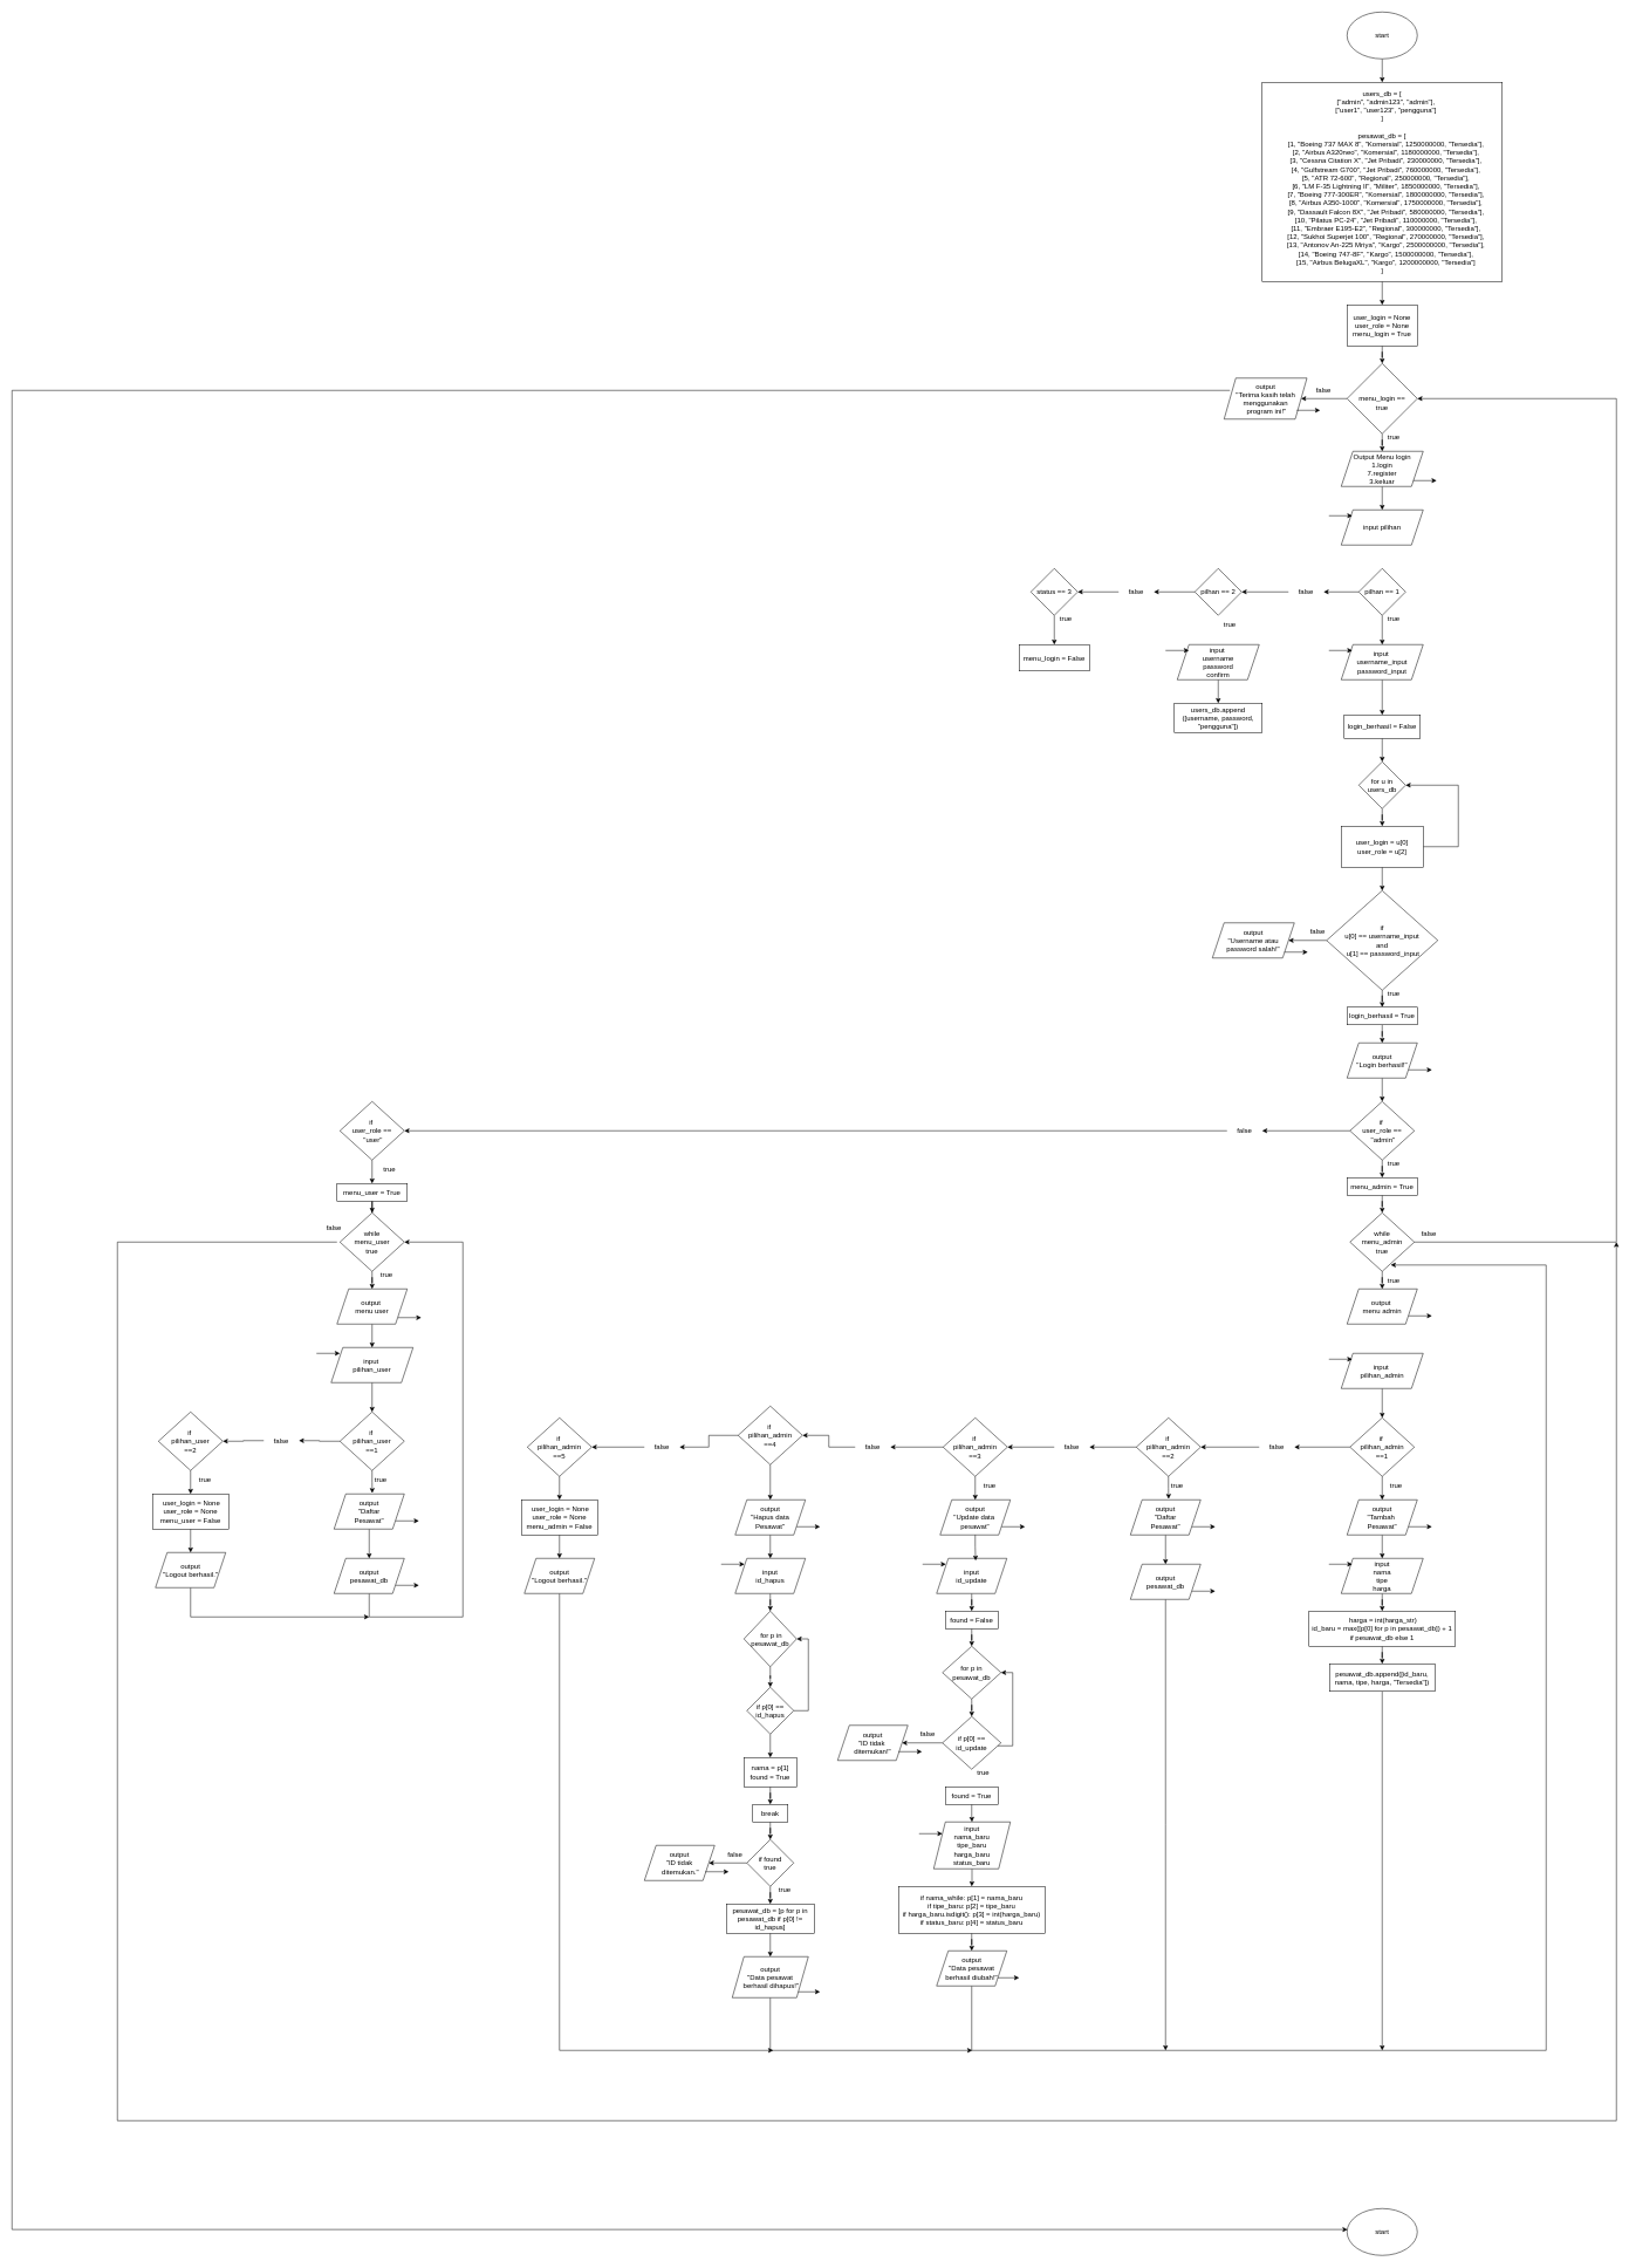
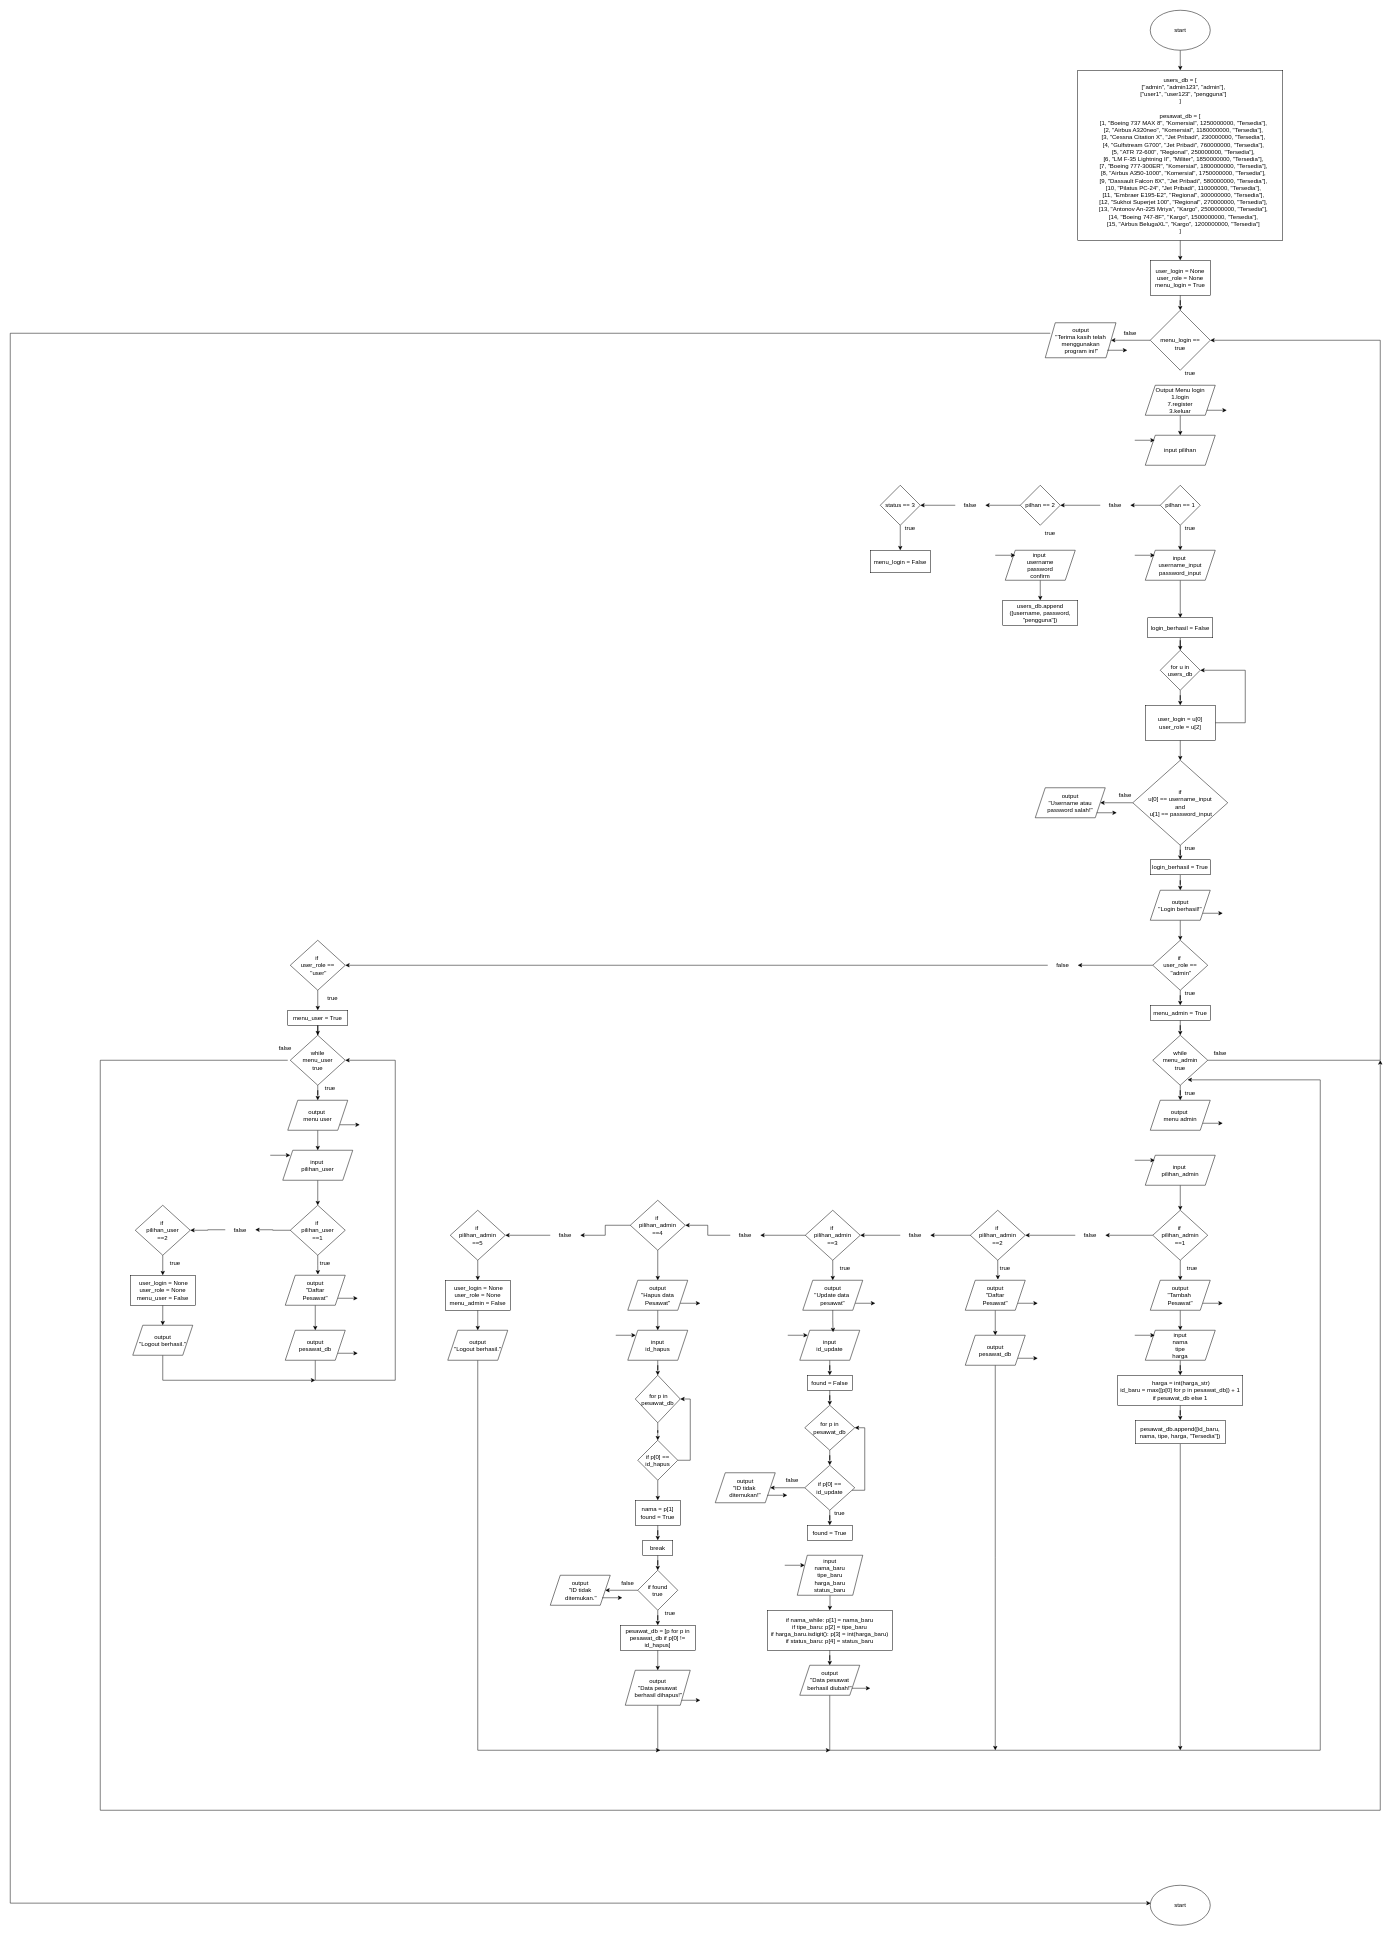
- <mxCell id="8" style="edgeStyle=orthogonalEdgeStyle;rounded=0;orthogonalLoop=1;jettySize=auto;html=1;" edge="1" parent="1" source="10" target="12"><mxGeometry relative="1" as="geometry" /></mxCell>
- <mxCell id="31" value="&lt;div&gt;login_berhasil = False&lt;/div&gt;" style="rounded=0;whiteSpace=wrap;html=1;" vertex="1" parent="1"><mxGeometry x="2295" y="1220" width="130" height="40" as="geometry" /></mxCell>
+ <mxCell id="31" value="&lt;div&gt;login_berhasil = False&lt;/div&gt;" style="rounded=0;whiteSpace=wrap;html=1;" vertex="1" parent="1"><mxGeometry x="2295" y="1235" width="130" height="40" as="geometry" /></mxCell>
+ <mxCell id="107" style="edgeStyle=orthogonalEdgeStyle;rounded=0;orthogonalLoop=1;jettySize=auto;html=1;" edge="1" parent="1" source="110" target="112"><mxGeometry relative="1" as="geometry" /></mxCell>
- <mxCell id="111" style="edgeStyle=orthogonalEdgeStyle;rounded=0;orthogonalLoop=1;jettySize=auto;html=1;" edge="1" parent="1" source="112" target="115"><mxGeometry relative="1" as="geometry" /></mxCell>
